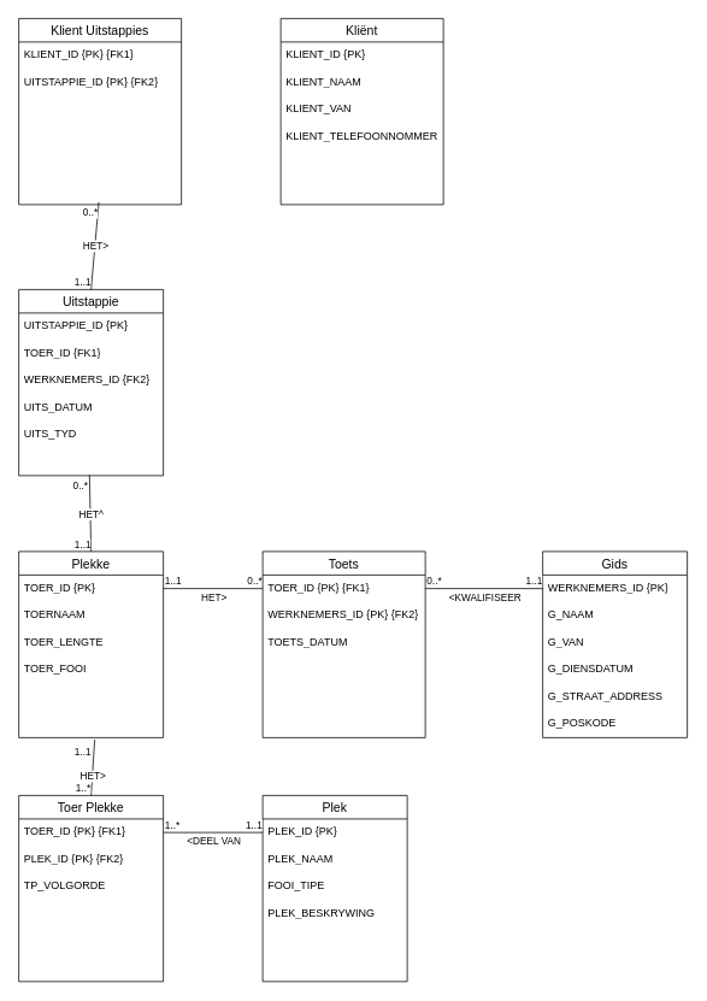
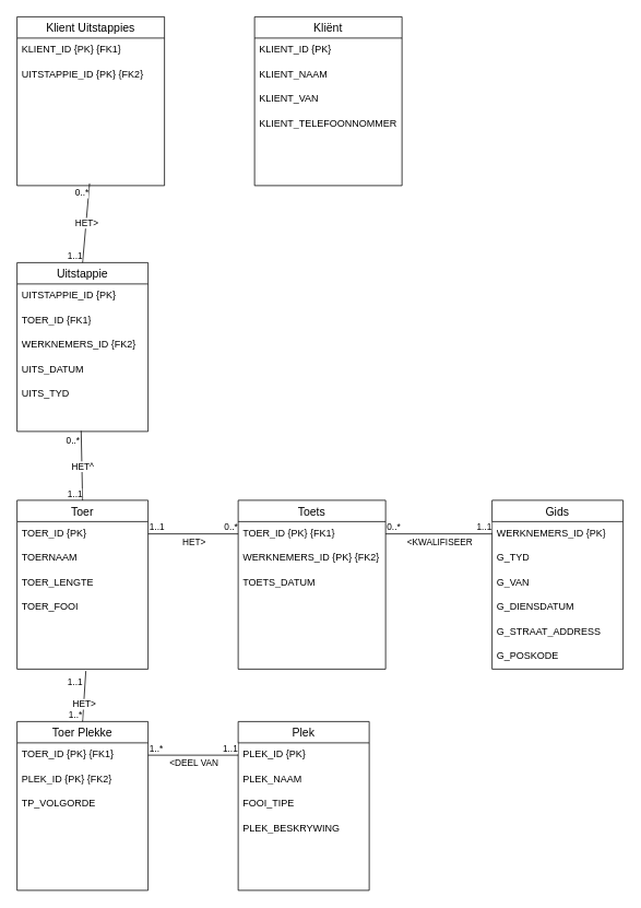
- <mxCell id="6" value="Plekke" style="swimlane;fontStyle=0;childLayout=stackLayout;horizontal=1;startSize=26;horizontalStack=0;resizeParent=1;resizeParentMax=0;resizeLast=0;collapsible=1;marginBottom=0;align=center;fontSize=14;" vertex="1" parent="1"><mxGeometry x="20" y="610" width="160" height="206" as="geometry" /></mxCell>
+ <mxCell id="6" value="Toer" style="swimlane;fontStyle=0;childLayout=stackLayout;horizontal=1;startSize=26;horizontalStack=0;resizeParent=1;resizeParentMax=0;resizeLast=0;collapsible=1;marginBottom=0;align=center;fontSize=14;" vertex="1" parent="1"><mxGeometry x="20" y="610" width="160" height="206" as="geometry" /></mxCell>
- <mxCell id="15" value="G_NAAM" style="text;strokeColor=none;fillColor=none;spacingLeft=4;spacingRight=4;overflow=hidden;rotatable=0;points=[[0,0.5],[1,0.5]];portConstraint=eastwest;fontSize=12;whiteSpace=wrap;html=1;" vertex="1" parent="13"><mxGeometry y="56" width="160" height="30" as="geometry" /></mxCell>
+ <mxCell id="15" value="G_TYD" style="text;strokeColor=none;fillColor=none;spacingLeft=4;spacingRight=4;overflow=hidden;rotatable=0;points=[[0,0.5],[1,0.5]];portConstraint=eastwest;fontSize=12;whiteSpace=wrap;html=1;" vertex="1" parent="13"><mxGeometry y="56" width="160" height="30" as="geometry" /></mxCell>
